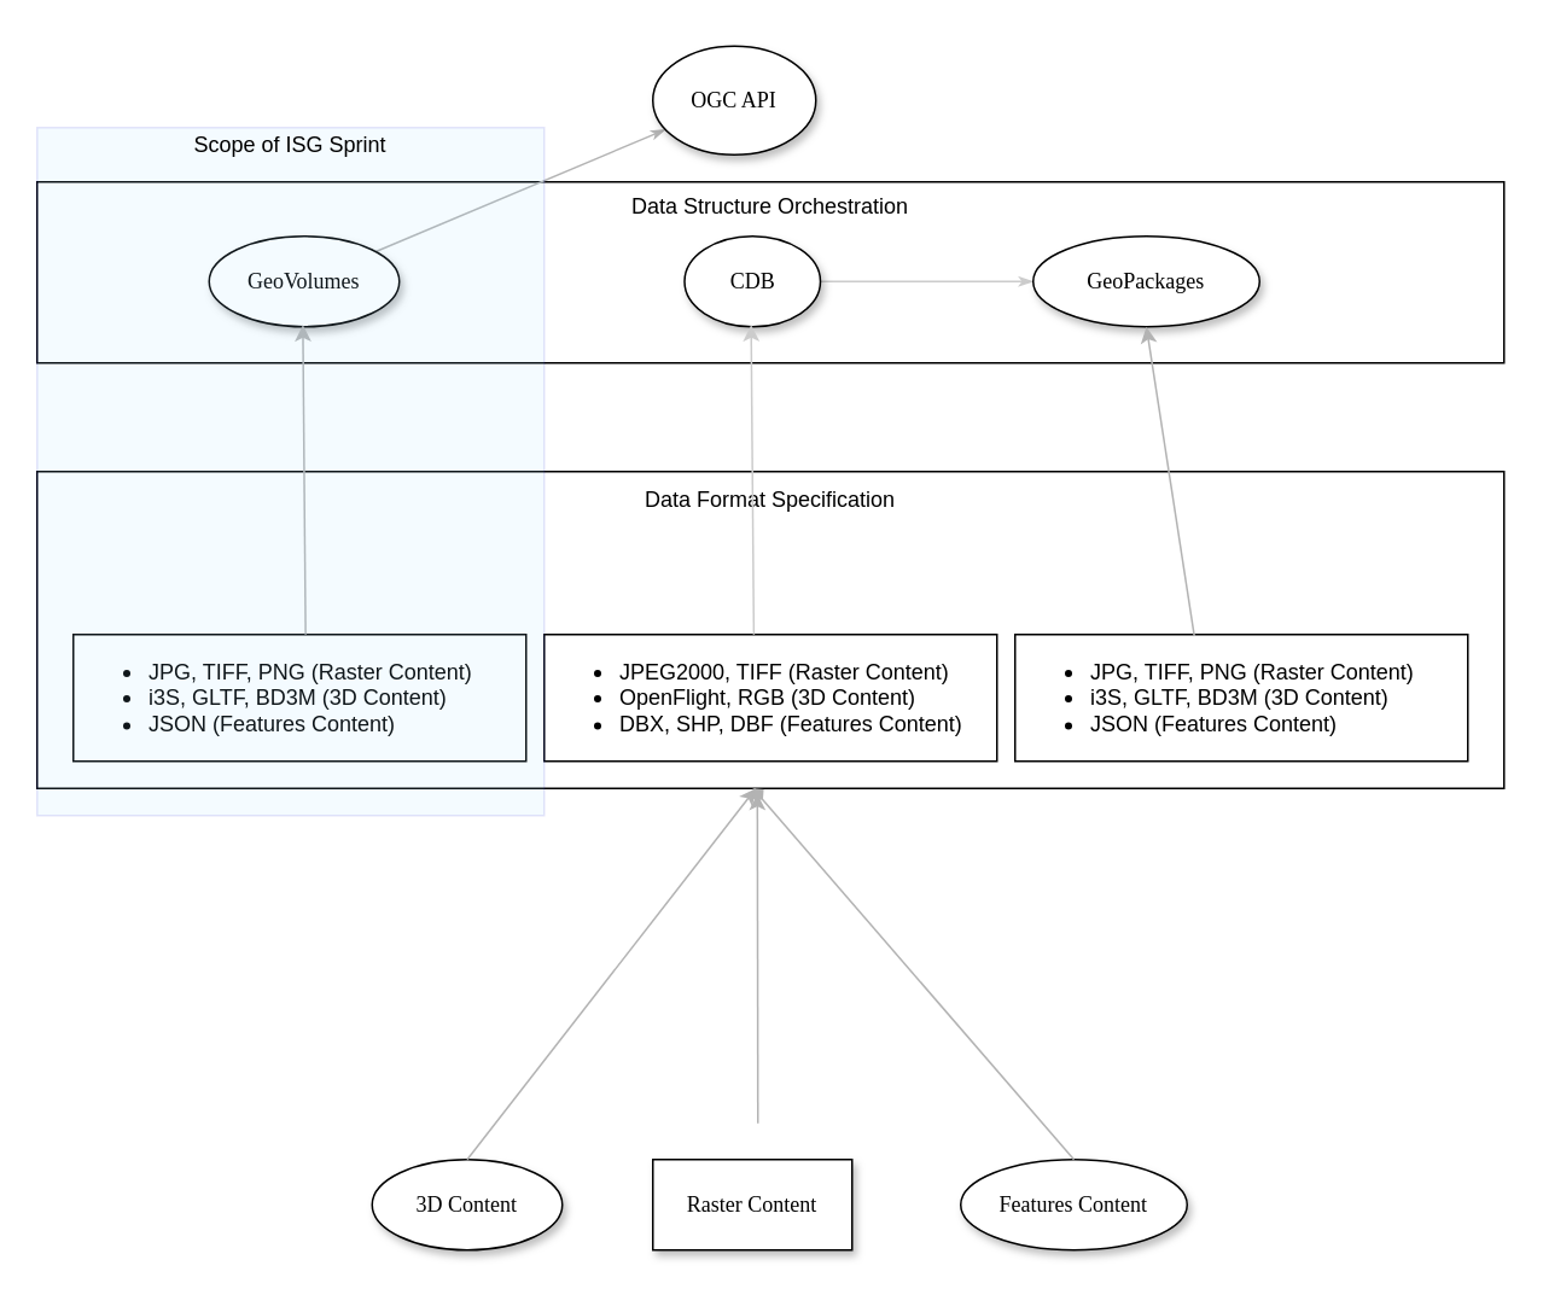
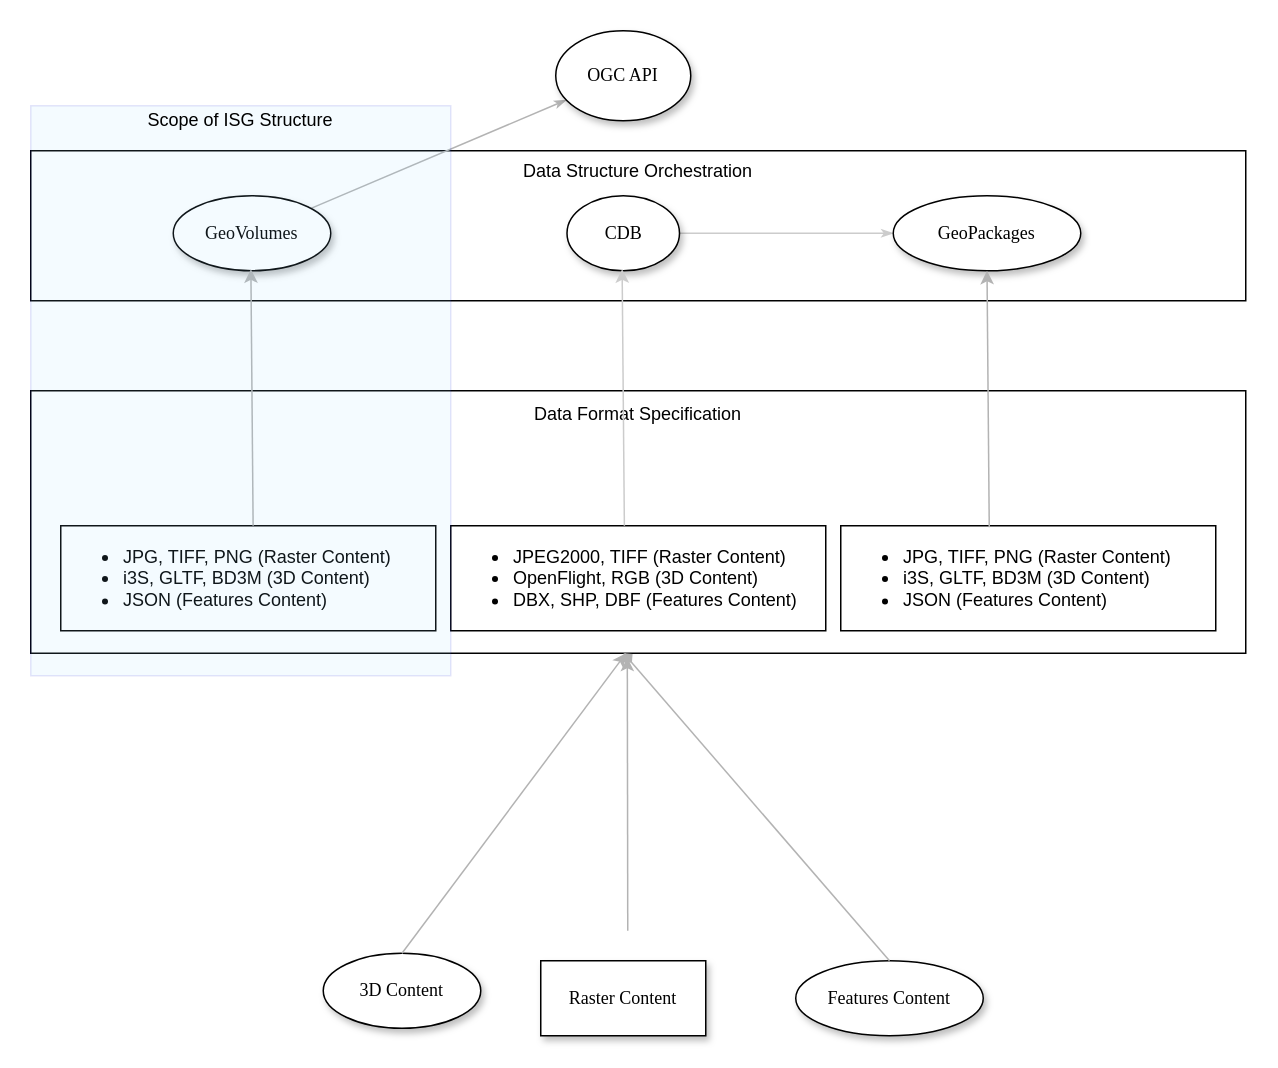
- <mxCell id="6" value="OGC API" style="ellipse;whiteSpace=wrap;html=1;rounded=0;shadow=1;comic=0;labelBackgroundColor=none;strokeWidth=1;fontFamily=Verdana;fontSize=12;align=center;" parent="1" vertex="1"><mxGeometry x="360" y="25" width="90" height="60" as="geometry" /></mxCell>
+ <mxCell id="6" value="OGC API" style="ellipse;whiteSpace=wrap;html=1;rounded=0;shadow=1;comic=0;labelBackgroundColor=none;strokeWidth=1;fontFamily=Verdana;fontSize=12;align=center;" parent="1" vertex="1"><mxGeometry x="370" y="20" width="90" height="60" as="geometry" /></mxCell>
- <mxCell id="8" value="&lt;span&gt;GeoPackages&lt;/span&gt;" style="ellipse;whiteSpace=wrap;html=1;rounded=0;shadow=1;comic=0;labelBackgroundColor=none;strokeWidth=1;fontFamily=Verdana;fontSize=12;align=center;" parent="1" vertex="1"><mxGeometry x="570" y="130" width="125" height="50" as="geometry" /></mxCell>
+ <mxCell id="8" value="&lt;span&gt;GeoPackages&lt;/span&gt;" style="ellipse;whiteSpace=wrap;html=1;rounded=0;shadow=1;comic=0;labelBackgroundColor=none;strokeWidth=1;fontFamily=Verdana;fontSize=12;align=center;" parent="1" vertex="1"><mxGeometry x="595" y="130" width="125" height="50" as="geometry" /></mxCell>
- <mxCell id="22" value="Scope of ISG Sprint&lt;br&gt;&lt;br&gt;&lt;br&gt;&lt;br&gt;&lt;br&gt;&lt;br&gt;&lt;br&gt;&lt;br&gt;&lt;br&gt;&lt;br&gt;&lt;br&gt;&lt;br&gt;&lt;br&gt;&lt;br&gt;&lt;br&gt;&lt;br&gt;&lt;br&gt;&lt;br&gt;&lt;br&gt;&lt;br&gt;&lt;br&gt;&lt;br&gt;&lt;br&gt;&lt;br&gt;&lt;br&gt;&lt;br&gt;" style="rounded=0;whiteSpace=wrap;html=1;perimeterSpacing=0;arcSize=7;glass=0;shadow=0;sketch=0;strokeColor=#0000CC;opacity=10;fillColor=#94D4FF;" vertex="1" parent="1"><mxGeometry x="20" y="70" width="280" height="380" as="geometry" /></mxCell>
+ <mxCell id="22" value="Scope of ISG Structure&lt;br&gt;&lt;br&gt;&lt;br&gt;&lt;br&gt;&lt;br&gt;&lt;br&gt;&lt;br&gt;&lt;br&gt;&lt;br&gt;&lt;br&gt;&lt;br&gt;&lt;br&gt;&lt;br&gt;&lt;br&gt;&lt;br&gt;&lt;br&gt;&lt;br&gt;&lt;br&gt;&lt;br&gt;&lt;br&gt;&lt;br&gt;&lt;br&gt;&lt;br&gt;&lt;br&gt;&lt;br&gt;&lt;br&gt;" style="rounded=0;whiteSpace=wrap;html=1;perimeterSpacing=0;arcSize=7;glass=0;shadow=0;sketch=0;strokeColor=#0000CC;opacity=10;fillColor=#94D4FF;" vertex="1" parent="1"><mxGeometry x="20" y="70" width="280" height="380" as="geometry" /></mxCell>
- <mxCell id="12" value="&lt;span&gt;3D Content&lt;/span&gt;" style="ellipse;whiteSpace=wrap;html=1;rounded=0;shadow=1;comic=0;labelBackgroundColor=none;strokeWidth=1;fontFamily=Verdana;fontSize=12;align=center;" parent="1" vertex="1"><mxGeometry x="205" y="640" width="105" height="50" as="geometry" /></mxCell>
+ <mxCell id="12" value="&lt;span&gt;3D Content&lt;/span&gt;" style="ellipse;whiteSpace=wrap;html=1;rounded=0;shadow=1;comic=0;labelBackgroundColor=none;strokeWidth=1;fontFamily=Verdana;fontSize=12;align=center;" parent="1" vertex="1"><mxGeometry x="215" y="635" width="105" height="50" as="geometry" /></mxCell>
